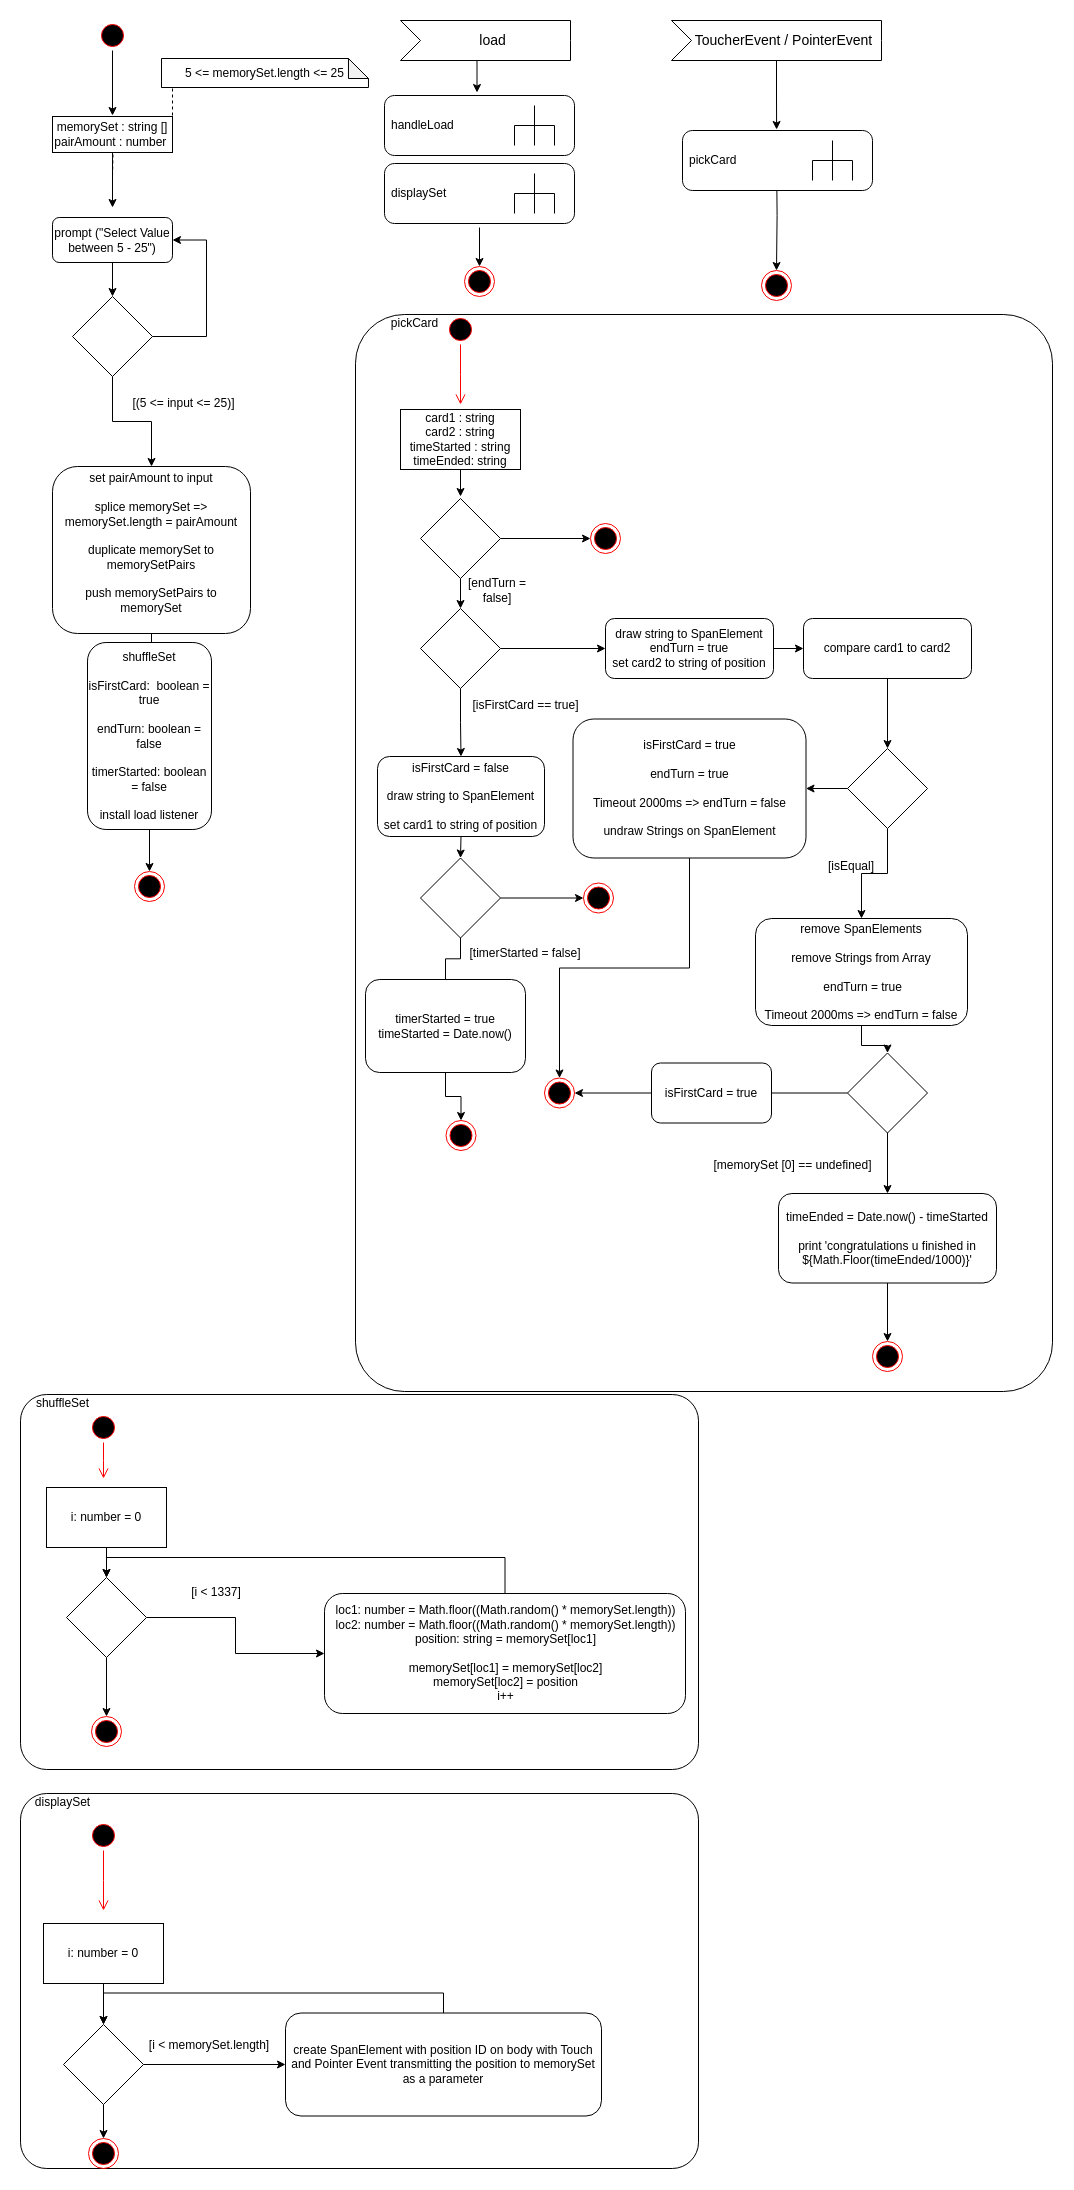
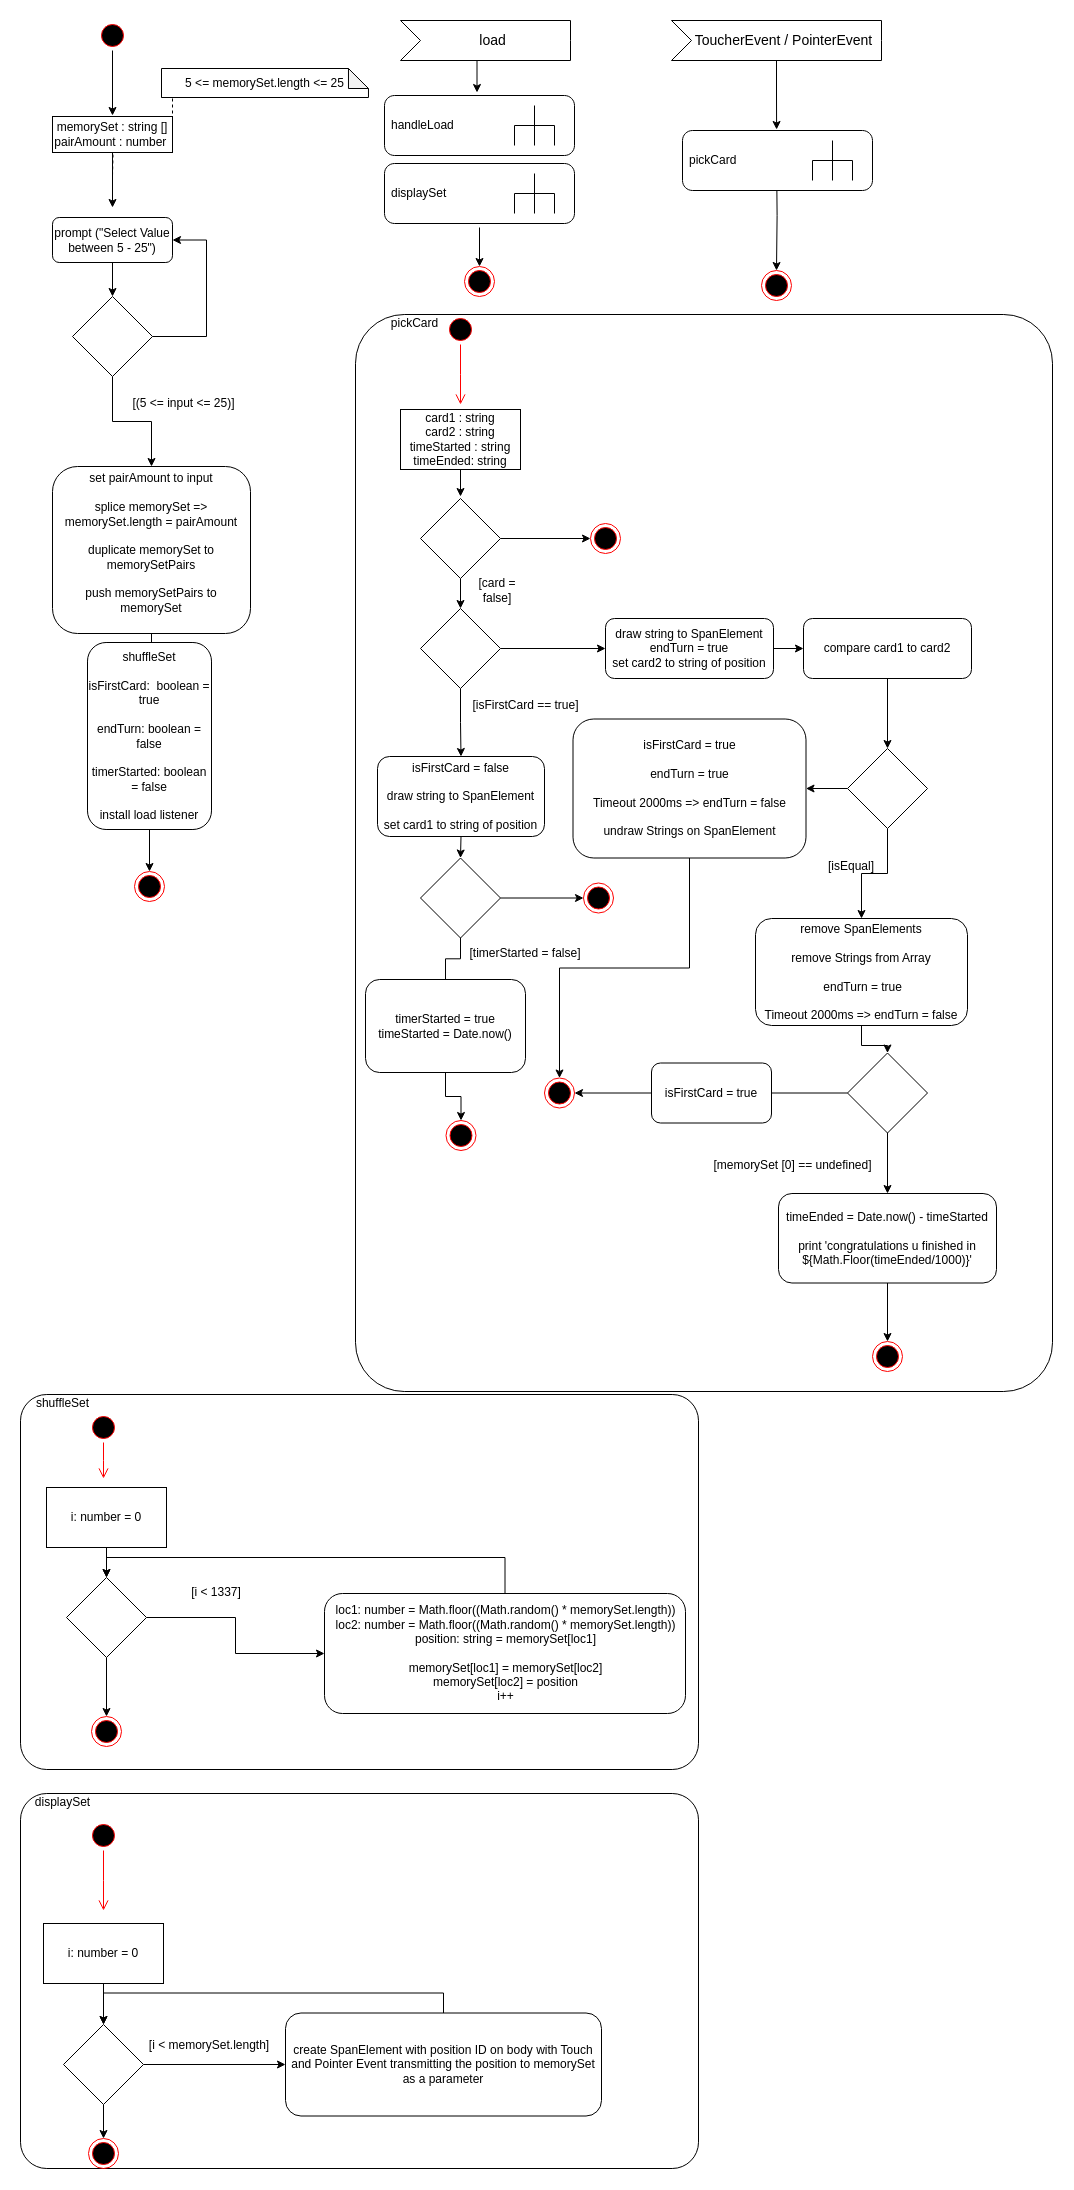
- <mxCell id="14" value="5 &amp;lt;= memorySet.length &amp;lt;= 25" style="shape=note;whiteSpace=wrap;html=1;backgroundOutline=1;darkOpacity=0.05;rounded=0;size=20;" parent="1" vertex="1"><mxGeometry x="161" y="58" width="206.97" height="29" as="geometry" /></mxCell>
+ <mxCell id="14" value="5 &amp;lt;= memorySet.length &amp;lt;= 25" style="shape=note;whiteSpace=wrap;html=1;backgroundOutline=1;darkOpacity=0.05;rounded=0;size=20;" parent="1" vertex="1"><mxGeometry x="161" y="68" width="206.97" height="29" as="geometry" /></mxCell>
- <mxCell id="81" value="[endTurn = false]" style="text;html=1;strokeColor=none;fillColor=none;align=center;verticalAlign=middle;whiteSpace=wrap;rounded=0;fontSize=12;" parent="1" vertex="1"><mxGeometry x="467" y="575" width="60" height="30" as="geometry" /></mxCell>
+ <mxCell id="81" value="[card = false]" style="text;html=1;strokeColor=none;fillColor=none;align=center;verticalAlign=middle;whiteSpace=wrap;rounded=0;fontSize=12;" parent="1" vertex="1"><mxGeometry x="467" y="575" width="60" height="30" as="geometry" /></mxCell>
